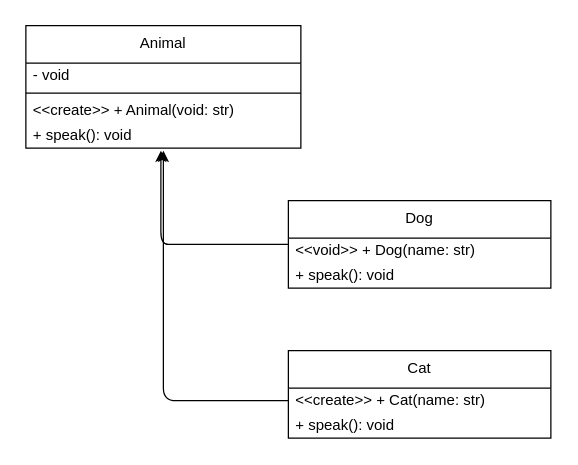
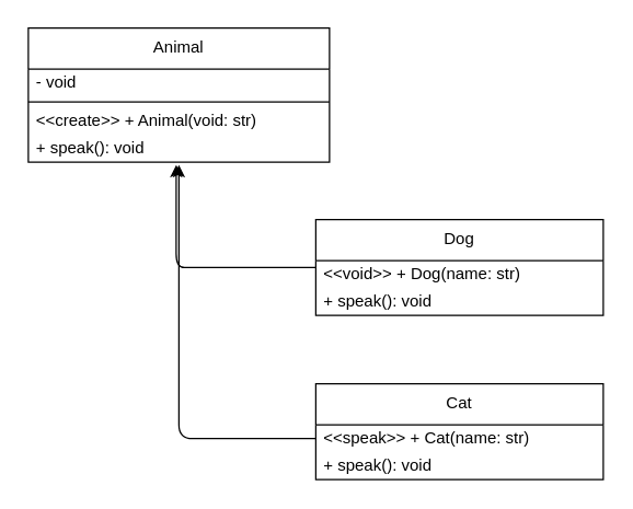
- <mxCell id="12" value="&amp;lt;&amp;lt;create&amp;gt;&amp;gt; + Cat(name: str)" style="text;html=1;strokeColor=none;fillColor=none;align=left;verticalAlign=middle;spacingLeft=4;spacingRight=4;overflow=hidden;rotatable=0;points=[[0,0.5],[1,0.5]];portConstraint=eastwest;whiteSpace=wrap;" vertex="1" parent="10"><mxGeometry y="30" width="210" height="20" as="geometry" /></mxCell>
+ <mxCell id="12" value="&amp;lt;&amp;lt;speak&amp;gt;&amp;gt; + Cat(name: str)" style="text;html=1;strokeColor=none;fillColor=none;align=left;verticalAlign=middle;spacingLeft=4;spacingRight=4;overflow=hidden;rotatable=0;points=[[0,0.5],[1,0.5]];portConstraint=eastwest;whiteSpace=wrap;" vertex="1" parent="10"><mxGeometry y="30" width="210" height="20" as="geometry" /></mxCell>
